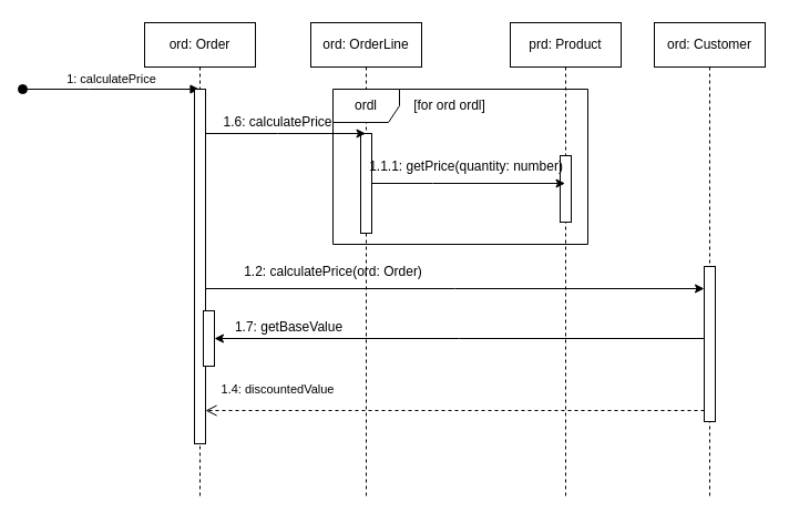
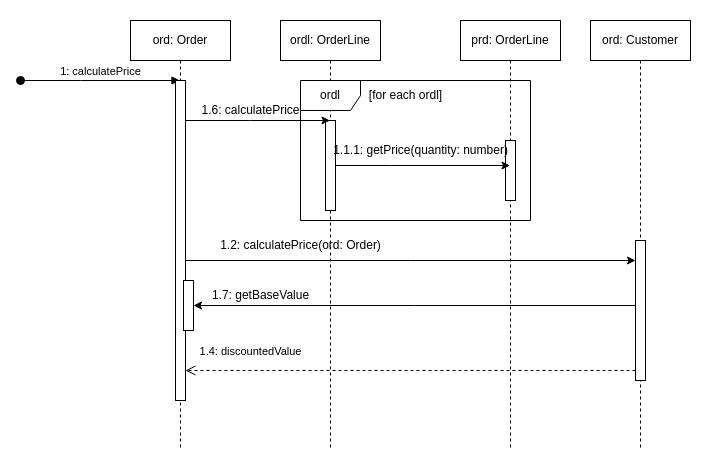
- <mxCell id="3" value="ord: OrderLine" style="shape=umlLifeline;perimeter=lifelinePerimeter;whiteSpace=wrap;html=1;container=1;dropTarget=0;collapsible=0;recursiveResize=0;outlineConnect=0;portConstraint=eastwest;newEdgeStyle={&quot;edgeStyle&quot;:&quot;elbowEdgeStyle&quot;,&quot;elbow&quot;:&quot;vertical&quot;,&quot;curved&quot;:0,&quot;rounded&quot;:0};" parent="1" vertex="1"><mxGeometry x="280" y="20" width="100" height="430" as="geometry" /></mxCell>
+ <mxCell id="3" value="ordl: OrderLine" style="shape=umlLifeline;perimeter=lifelinePerimeter;whiteSpace=wrap;html=1;container=1;dropTarget=0;collapsible=0;recursiveResize=0;outlineConnect=0;portConstraint=eastwest;newEdgeStyle={&quot;edgeStyle&quot;:&quot;elbowEdgeStyle&quot;,&quot;elbow&quot;:&quot;vertical&quot;,&quot;curved&quot;:0,&quot;rounded&quot;:0};" parent="1" vertex="1"><mxGeometry x="280" y="20" width="100" height="430" as="geometry" /></mxCell>
- <mxCell id="7" value="prd: Product" style="shape=umlLifeline;perimeter=lifelinePerimeter;whiteSpace=wrap;html=1;container=1;dropTarget=0;collapsible=0;recursiveResize=0;outlineConnect=0;portConstraint=eastwest;newEdgeStyle={&quot;edgeStyle&quot;:&quot;elbowEdgeStyle&quot;,&quot;elbow&quot;:&quot;vertical&quot;,&quot;curved&quot;:0,&quot;rounded&quot;:0};" parent="1" vertex="1"><mxGeometry x="460" y="20" width="100" height="430" as="geometry" /></mxCell>
+ <mxCell id="7" value="prd: OrderLine" style="shape=umlLifeline;perimeter=lifelinePerimeter;whiteSpace=wrap;html=1;container=1;dropTarget=0;collapsible=0;recursiveResize=0;outlineConnect=0;portConstraint=eastwest;newEdgeStyle={&quot;edgeStyle&quot;:&quot;elbowEdgeStyle&quot;,&quot;elbow&quot;:&quot;vertical&quot;,&quot;curved&quot;:0,&quot;rounded&quot;:0};" parent="1" vertex="1"><mxGeometry x="460" y="20" width="100" height="430" as="geometry" /></mxCell>
- <mxCell id="21" value="[for ord ordl]" style="text;html=1;align=center;verticalAlign=middle;resizable=0;points=[];autosize=1;strokeColor=none;fillColor=none;" parent="1" vertex="1"><mxGeometry x="355" y="80" width="100" height="30" as="geometry" /></mxCell>
+ <mxCell id="21" value="[for each ordl]" style="text;html=1;align=center;verticalAlign=middle;resizable=0;points=[];autosize=1;strokeColor=none;fillColor=none;" parent="1" vertex="1"><mxGeometry x="355" y="80" width="100" height="30" as="geometry" /></mxCell>
